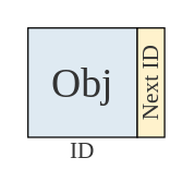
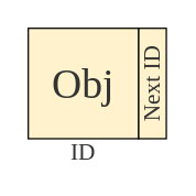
- <mxCell id="4" value="&lt;font face=&quot;Cascadia Code&quot; color=&quot;#333333&quot;&gt;&lt;span style=&quot;font-size: 30px;&quot;&gt;Obj&lt;/span&gt;&lt;/font&gt;" style="rounded=0;whiteSpace=wrap;html=1;fillColor=#DFEAF2;" vertex="1" parent="3"><mxGeometry width="80" height="80" as="geometry" /></mxCell>
+ <mxCell id="4" value="&lt;font face=&quot;Cascadia Code&quot; color=&quot;#333333&quot;&gt;&lt;span style=&quot;font-size: 30px;&quot;&gt;Obj&lt;/span&gt;&lt;/font&gt;" style="rounded=0;whiteSpace=wrap;html=1;fillColor=#fff2cc;" vertex="1" parent="3"><mxGeometry width="80" height="80" as="geometry" /></mxCell>
